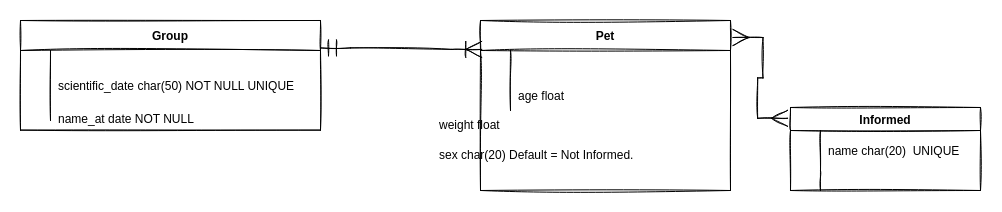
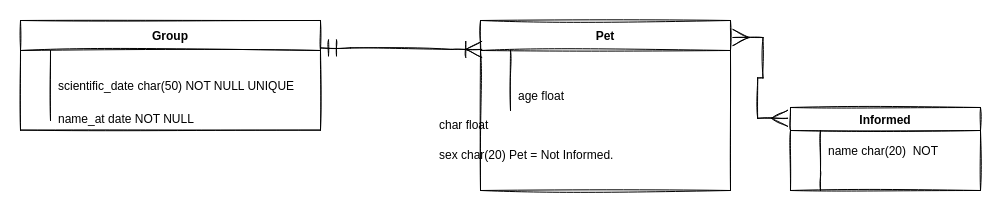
- <mxCell id="25" value="weight float" style="shape=partialRectangle;overflow=hidden;connectable=0;fillColor=none;top=0;left=0;bottom=0;right=0;align=left;spacingLeft=6;sketch=1;rounded=0;" vertex="1" parent="1"><mxGeometry x="431" y="109" width="220" height="30" as="geometry"><mxRectangle width="220" height="30" as="alternateBounds" /></mxGeometry></mxCell>
+ <mxCell id="25" value="char float" style="shape=partialRectangle;overflow=hidden;connectable=0;fillColor=none;top=0;left=0;bottom=0;right=0;align=left;spacingLeft=6;sketch=1;rounded=0;" vertex="1" parent="1"><mxGeometry x="431" y="109" width="220" height="30" as="geometry"><mxRectangle width="220" height="30" as="alternateBounds" /></mxGeometry></mxCell>
- <mxCell id="11" value="name char(20)  UNIQUE" style="shape=partialRectangle;overflow=hidden;connectable=0;fillColor=none;top=0;left=0;bottom=0;right=0;align=left;spacingLeft=6;sketch=1;rounded=0;" parent="9" vertex="1"><mxGeometry x="30" width="160" height="40" as="geometry"><mxRectangle width="160" height="40" as="alternateBounds" /></mxGeometry></mxCell>
+ <mxCell id="11" value="name char(20)  NOT" style="shape=partialRectangle;overflow=hidden;connectable=0;fillColor=none;top=0;left=0;bottom=0;right=0;align=left;spacingLeft=6;sketch=1;rounded=0;" parent="9" vertex="1"><mxGeometry x="30" width="160" height="40" as="geometry"><mxRectangle width="160" height="40" as="alternateBounds" /></mxGeometry></mxCell>
- <mxCell id="26" value="sex char(20) Default = Not Informed." style="shape=partialRectangle;overflow=hidden;connectable=0;fillColor=none;top=0;left=0;bottom=0;right=0;align=left;spacingLeft=6;sketch=1;rounded=0;" vertex="1" parent="1"><mxGeometry x="431" y="139" width="220" height="30" as="geometry"><mxRectangle width="220" height="30" as="alternateBounds" /></mxGeometry></mxCell>
+ <mxCell id="26" value="sex char(20) Pet = Not Informed." style="shape=partialRectangle;overflow=hidden;connectable=0;fillColor=none;top=0;left=0;bottom=0;right=0;align=left;spacingLeft=6;sketch=1;rounded=0;" vertex="1" parent="1"><mxGeometry x="431" y="139" width="220" height="30" as="geometry"><mxRectangle width="220" height="30" as="alternateBounds" /></mxGeometry></mxCell>
